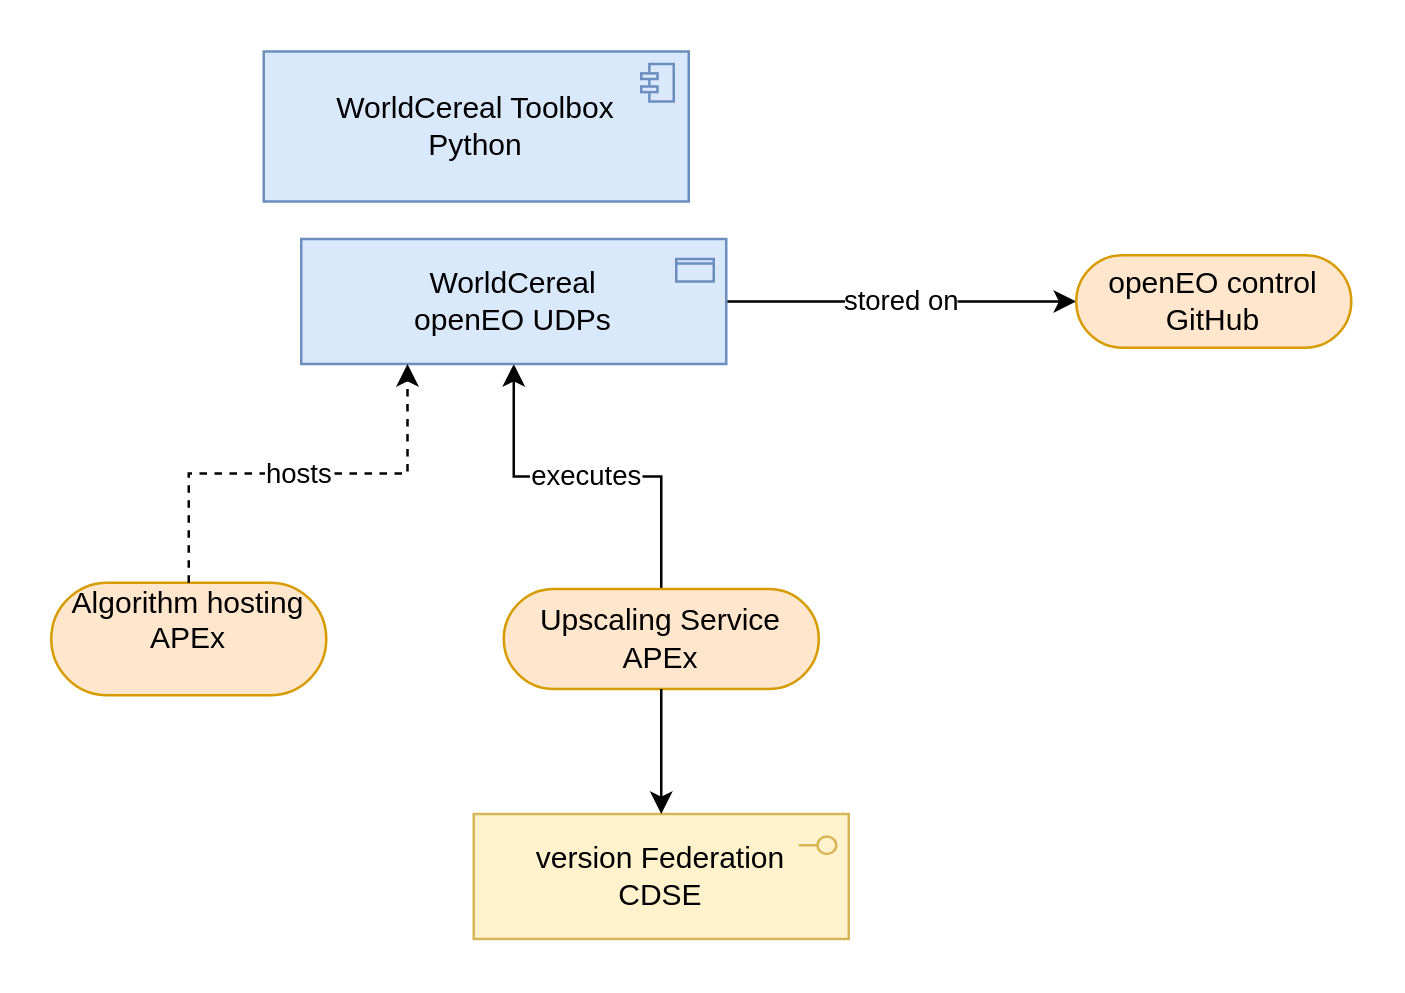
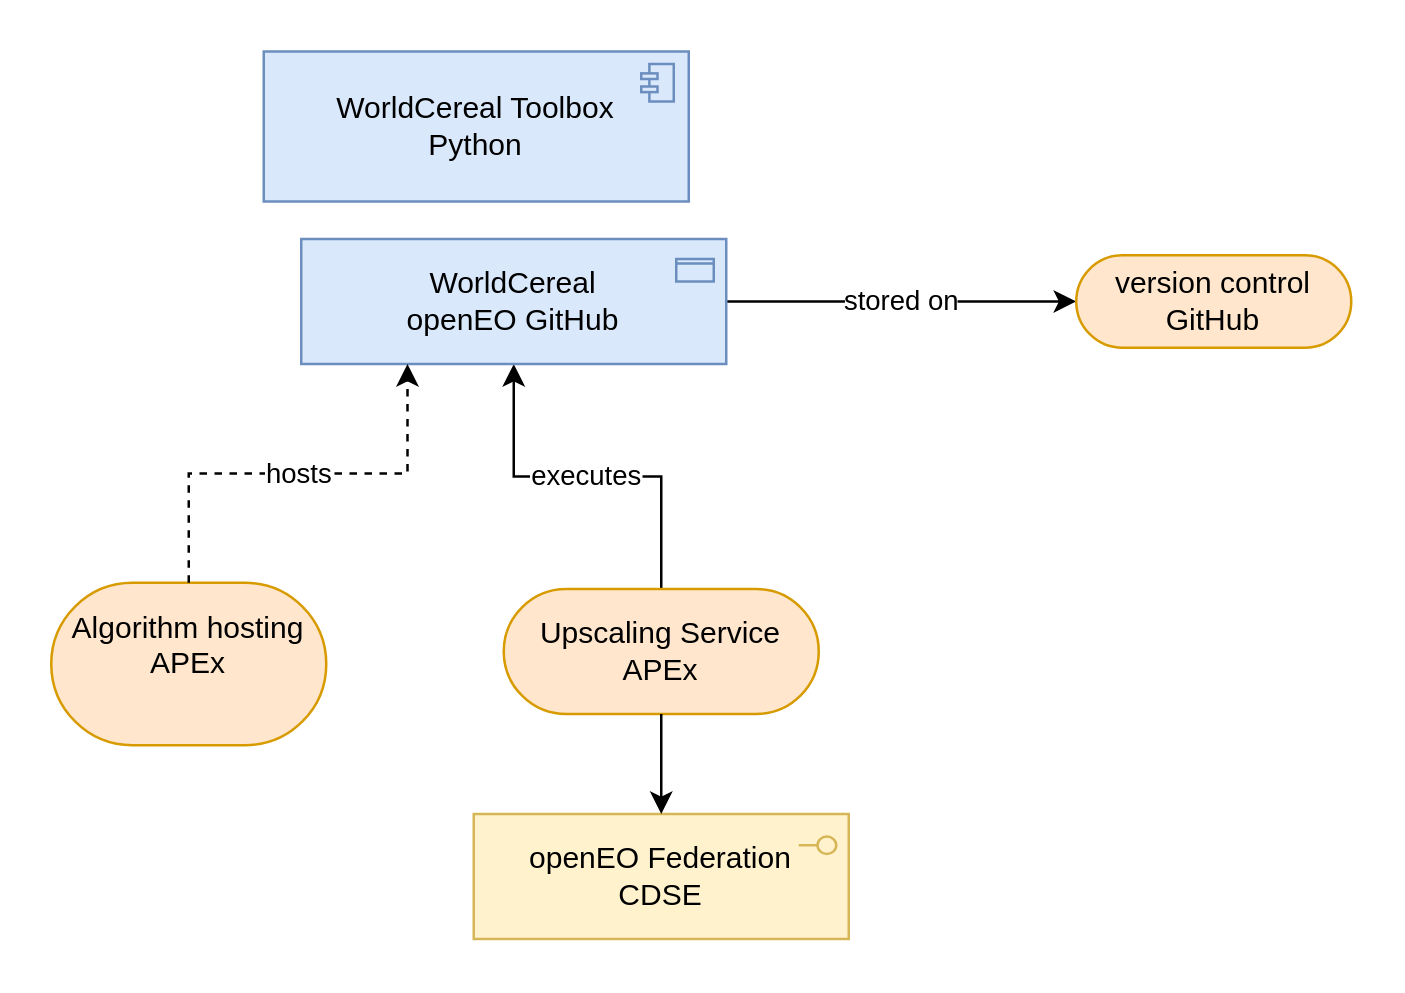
- <mxCell id="8" value="WorldCereal&lt;br&gt;openEO UDPs" style="html=1;outlineConnect=0;whiteSpace=wrap;fillColor=#dae8fc;shape=mxgraph.archimate3.application;appType=passive;archiType=square;strokeColor=#6c8ebf;" vertex="1" parent="1"><mxGeometry x="120" y="95" width="170" height="50" as="geometry" /></mxCell>
+ <mxCell id="8" value="WorldCereal&lt;br&gt;openEO GitHub" style="html=1;outlineConnect=0;whiteSpace=wrap;fillColor=#dae8fc;shape=mxgraph.archimate3.application;appType=passive;archiType=square;strokeColor=#6c8ebf;" vertex="1" parent="1"><mxGeometry x="120" y="95" width="170" height="50" as="geometry" /></mxCell>
- <mxCell id="10" value="openEO control&lt;br&gt;GitHub" style="html=1;outlineConnect=0;whiteSpace=wrap;fillColor=#ffe6cc;shape=mxgraph.archimate3.service;strokeColor=#d79b00;" vertex="1" parent="1"><mxGeometry x="430" y="101.5" width="110" height="37" as="geometry" /></mxCell>
+ <mxCell id="10" value="version control&lt;br&gt;GitHub" style="html=1;outlineConnect=0;whiteSpace=wrap;fillColor=#ffe6cc;shape=mxgraph.archimate3.service;strokeColor=#d79b00;" vertex="1" parent="1"><mxGeometry x="430" y="101.5" width="110" height="37" as="geometry" /></mxCell>
- <mxCell id="6" value="Algorithm hosting&lt;br&gt;APEx&lt;div&gt;&lt;br/&gt;&lt;/div&gt;" style="html=1;outlineConnect=0;whiteSpace=wrap;fillColor=#ffe6cc;shape=mxgraph.archimate3.service;strokeColor=#d79b00;" vertex="1" parent="1"><mxGeometry x="20" y="232.5" width="110" height="45" as="geometry" /></mxCell>
+ <mxCell id="6" value="Algorithm hosting&lt;br&gt;APEx&lt;div&gt;&lt;br/&gt;&lt;/div&gt;" style="html=1;outlineConnect=0;whiteSpace=wrap;fillColor=#ffe6cc;shape=mxgraph.archimate3.service;strokeColor=#d79b00;" vertex="1" parent="1"><mxGeometry x="20" y="232.5" width="110" height="65" as="geometry" /></mxCell>
- <mxCell id="3" value="Upscaling Service&lt;br&gt;APEx" style="html=1;outlineConnect=0;whiteSpace=wrap;fillColor=#ffe6cc;shape=mxgraph.archimate3.service;strokeColor=#d79b00;" vertex="1" parent="1"><mxGeometry x="201" y="235" width="126" height="40" as="geometry" /></mxCell>
+ <mxCell id="3" value="Upscaling Service&lt;br&gt;APEx" style="html=1;outlineConnect=0;whiteSpace=wrap;fillColor=#ffe6cc;shape=mxgraph.archimate3.service;strokeColor=#d79b00;" vertex="1" parent="1"><mxGeometry x="201" y="235" width="126" height="50" as="geometry" /></mxCell>
- <mxCell id="4" value="version Federation&lt;br&gt;CDSE" style="html=1;outlineConnect=0;whiteSpace=wrap;fillColor=#fff2cc;shape=mxgraph.archimate3.application;appType=interface;archiType=square;strokeColor=#d6b656;" vertex="1" parent="1"><mxGeometry x="189" y="325" width="150" height="50" as="geometry" /></mxCell>
+ <mxCell id="4" value="openEO Federation&lt;br&gt;CDSE" style="html=1;outlineConnect=0;whiteSpace=wrap;fillColor=#fff2cc;shape=mxgraph.archimate3.application;appType=interface;archiType=square;strokeColor=#d6b656;" vertex="1" parent="1"><mxGeometry x="189" y="325" width="150" height="50" as="geometry" /></mxCell>
